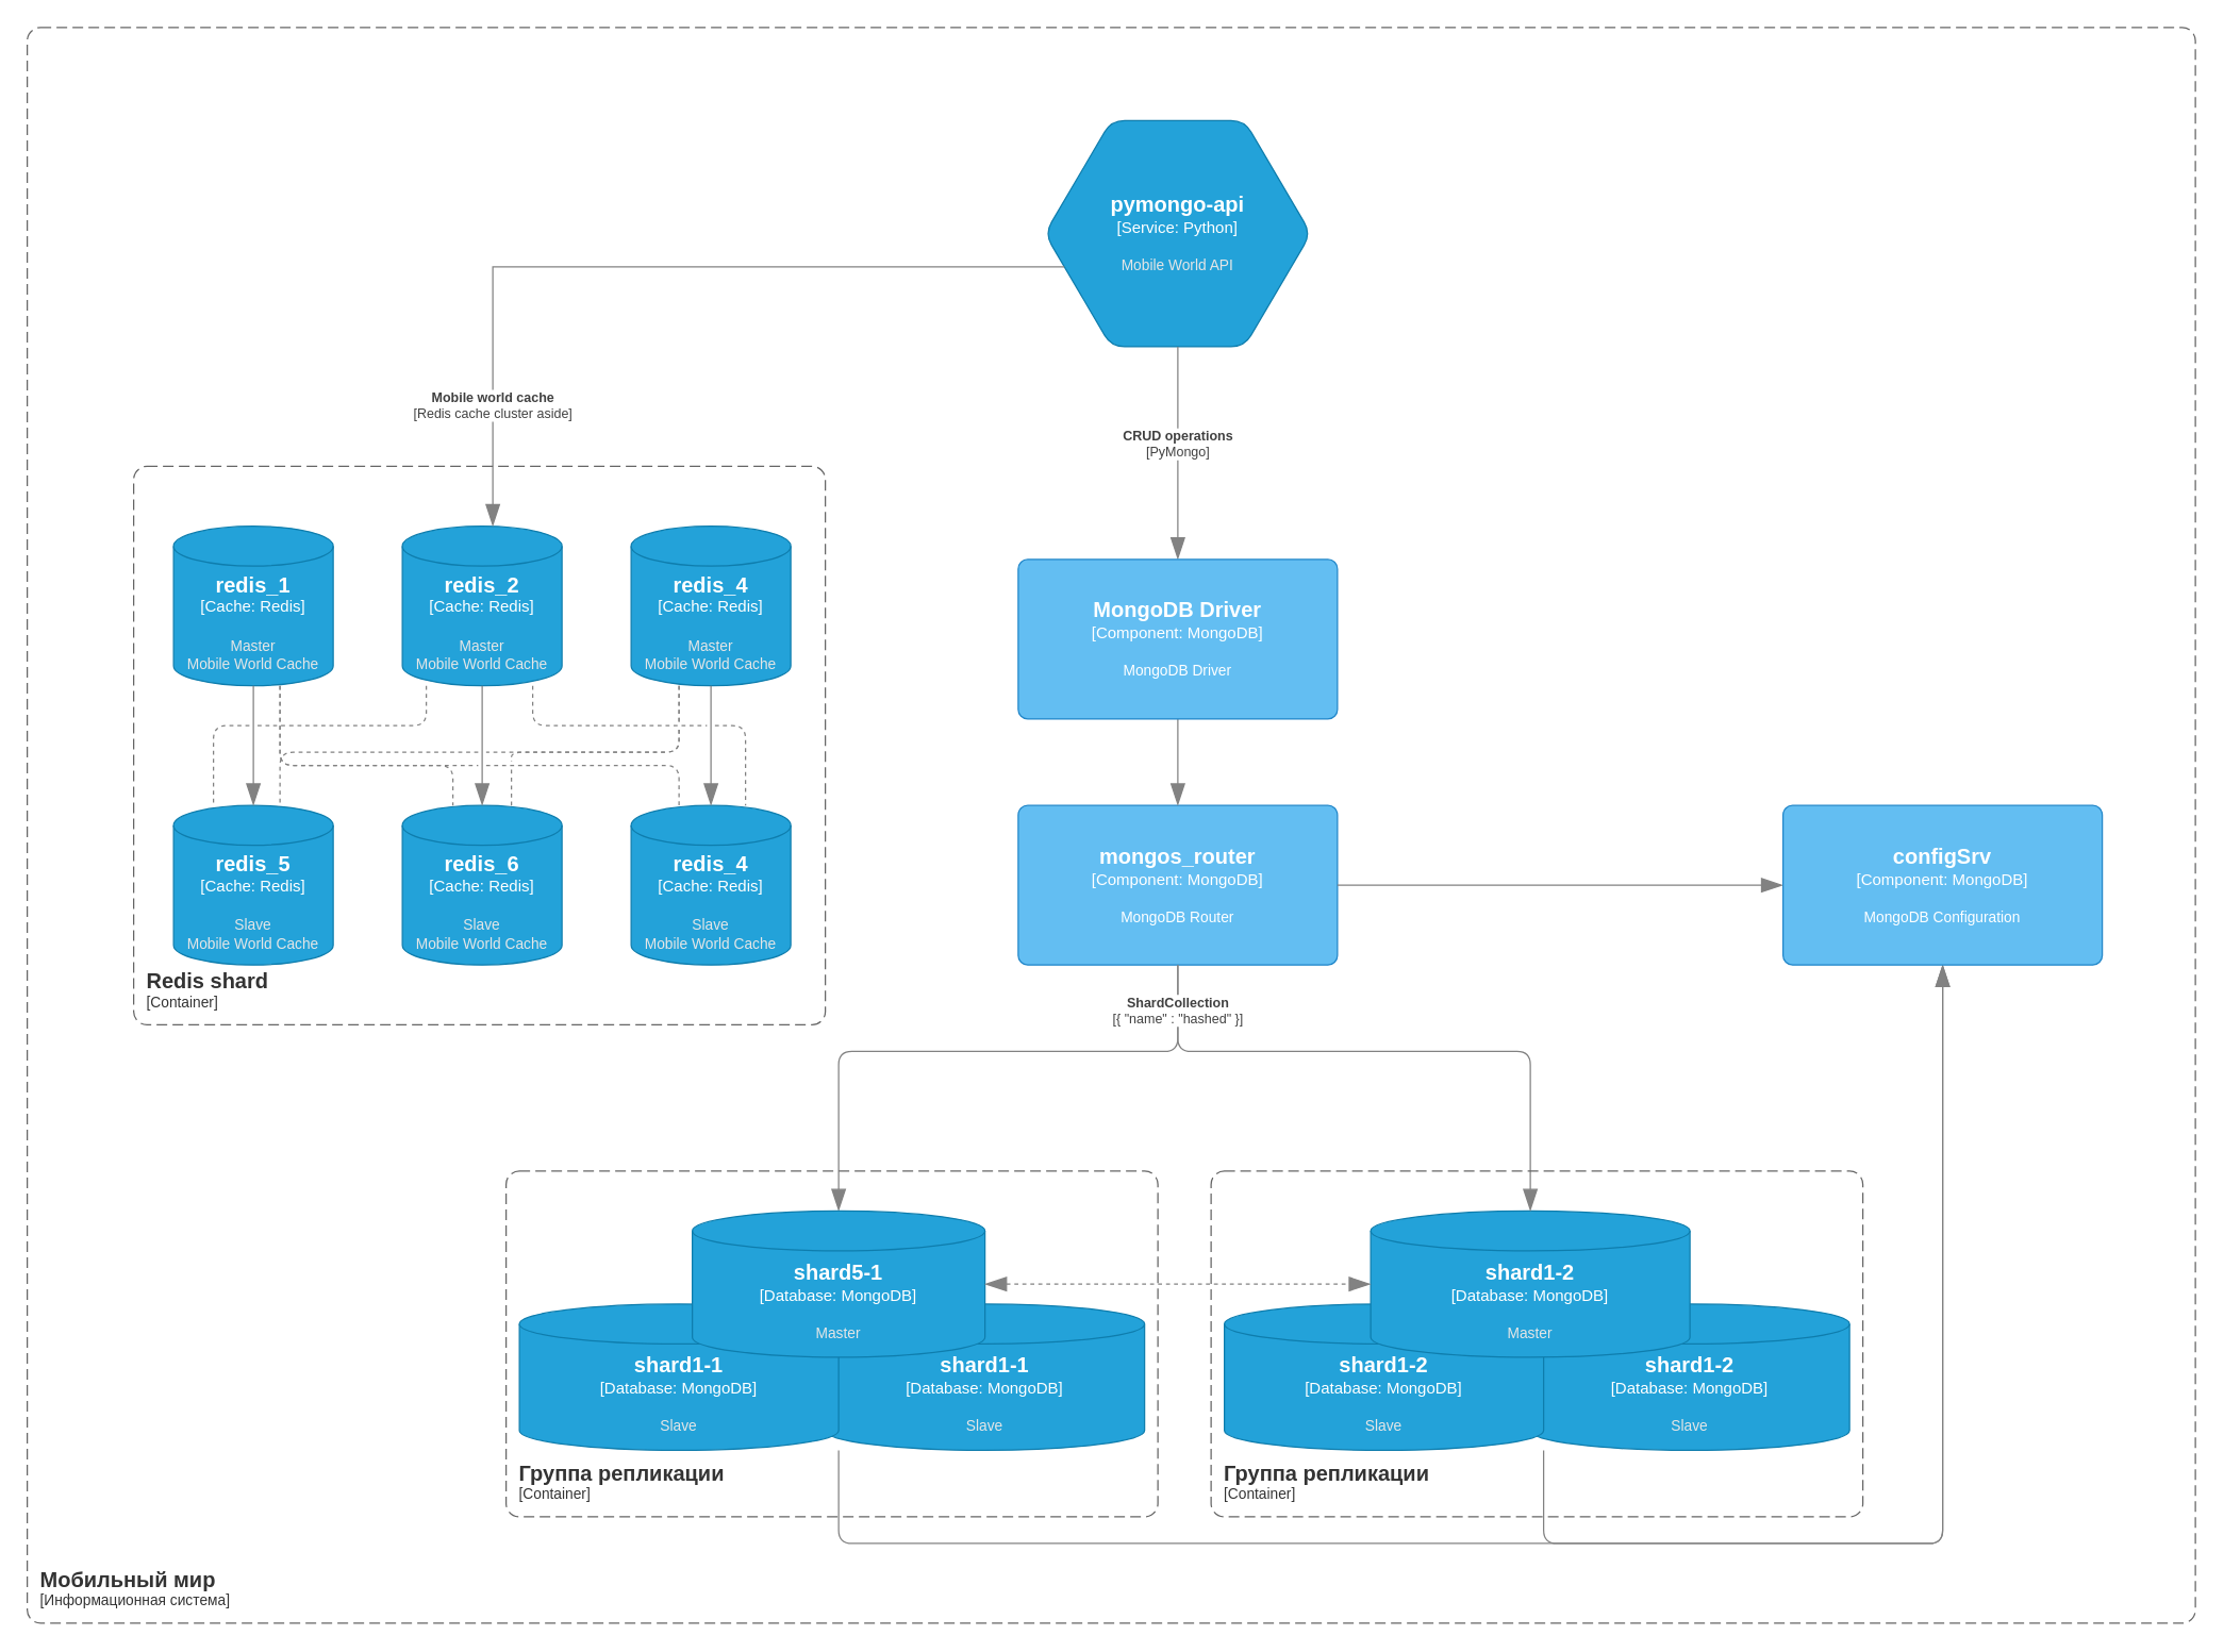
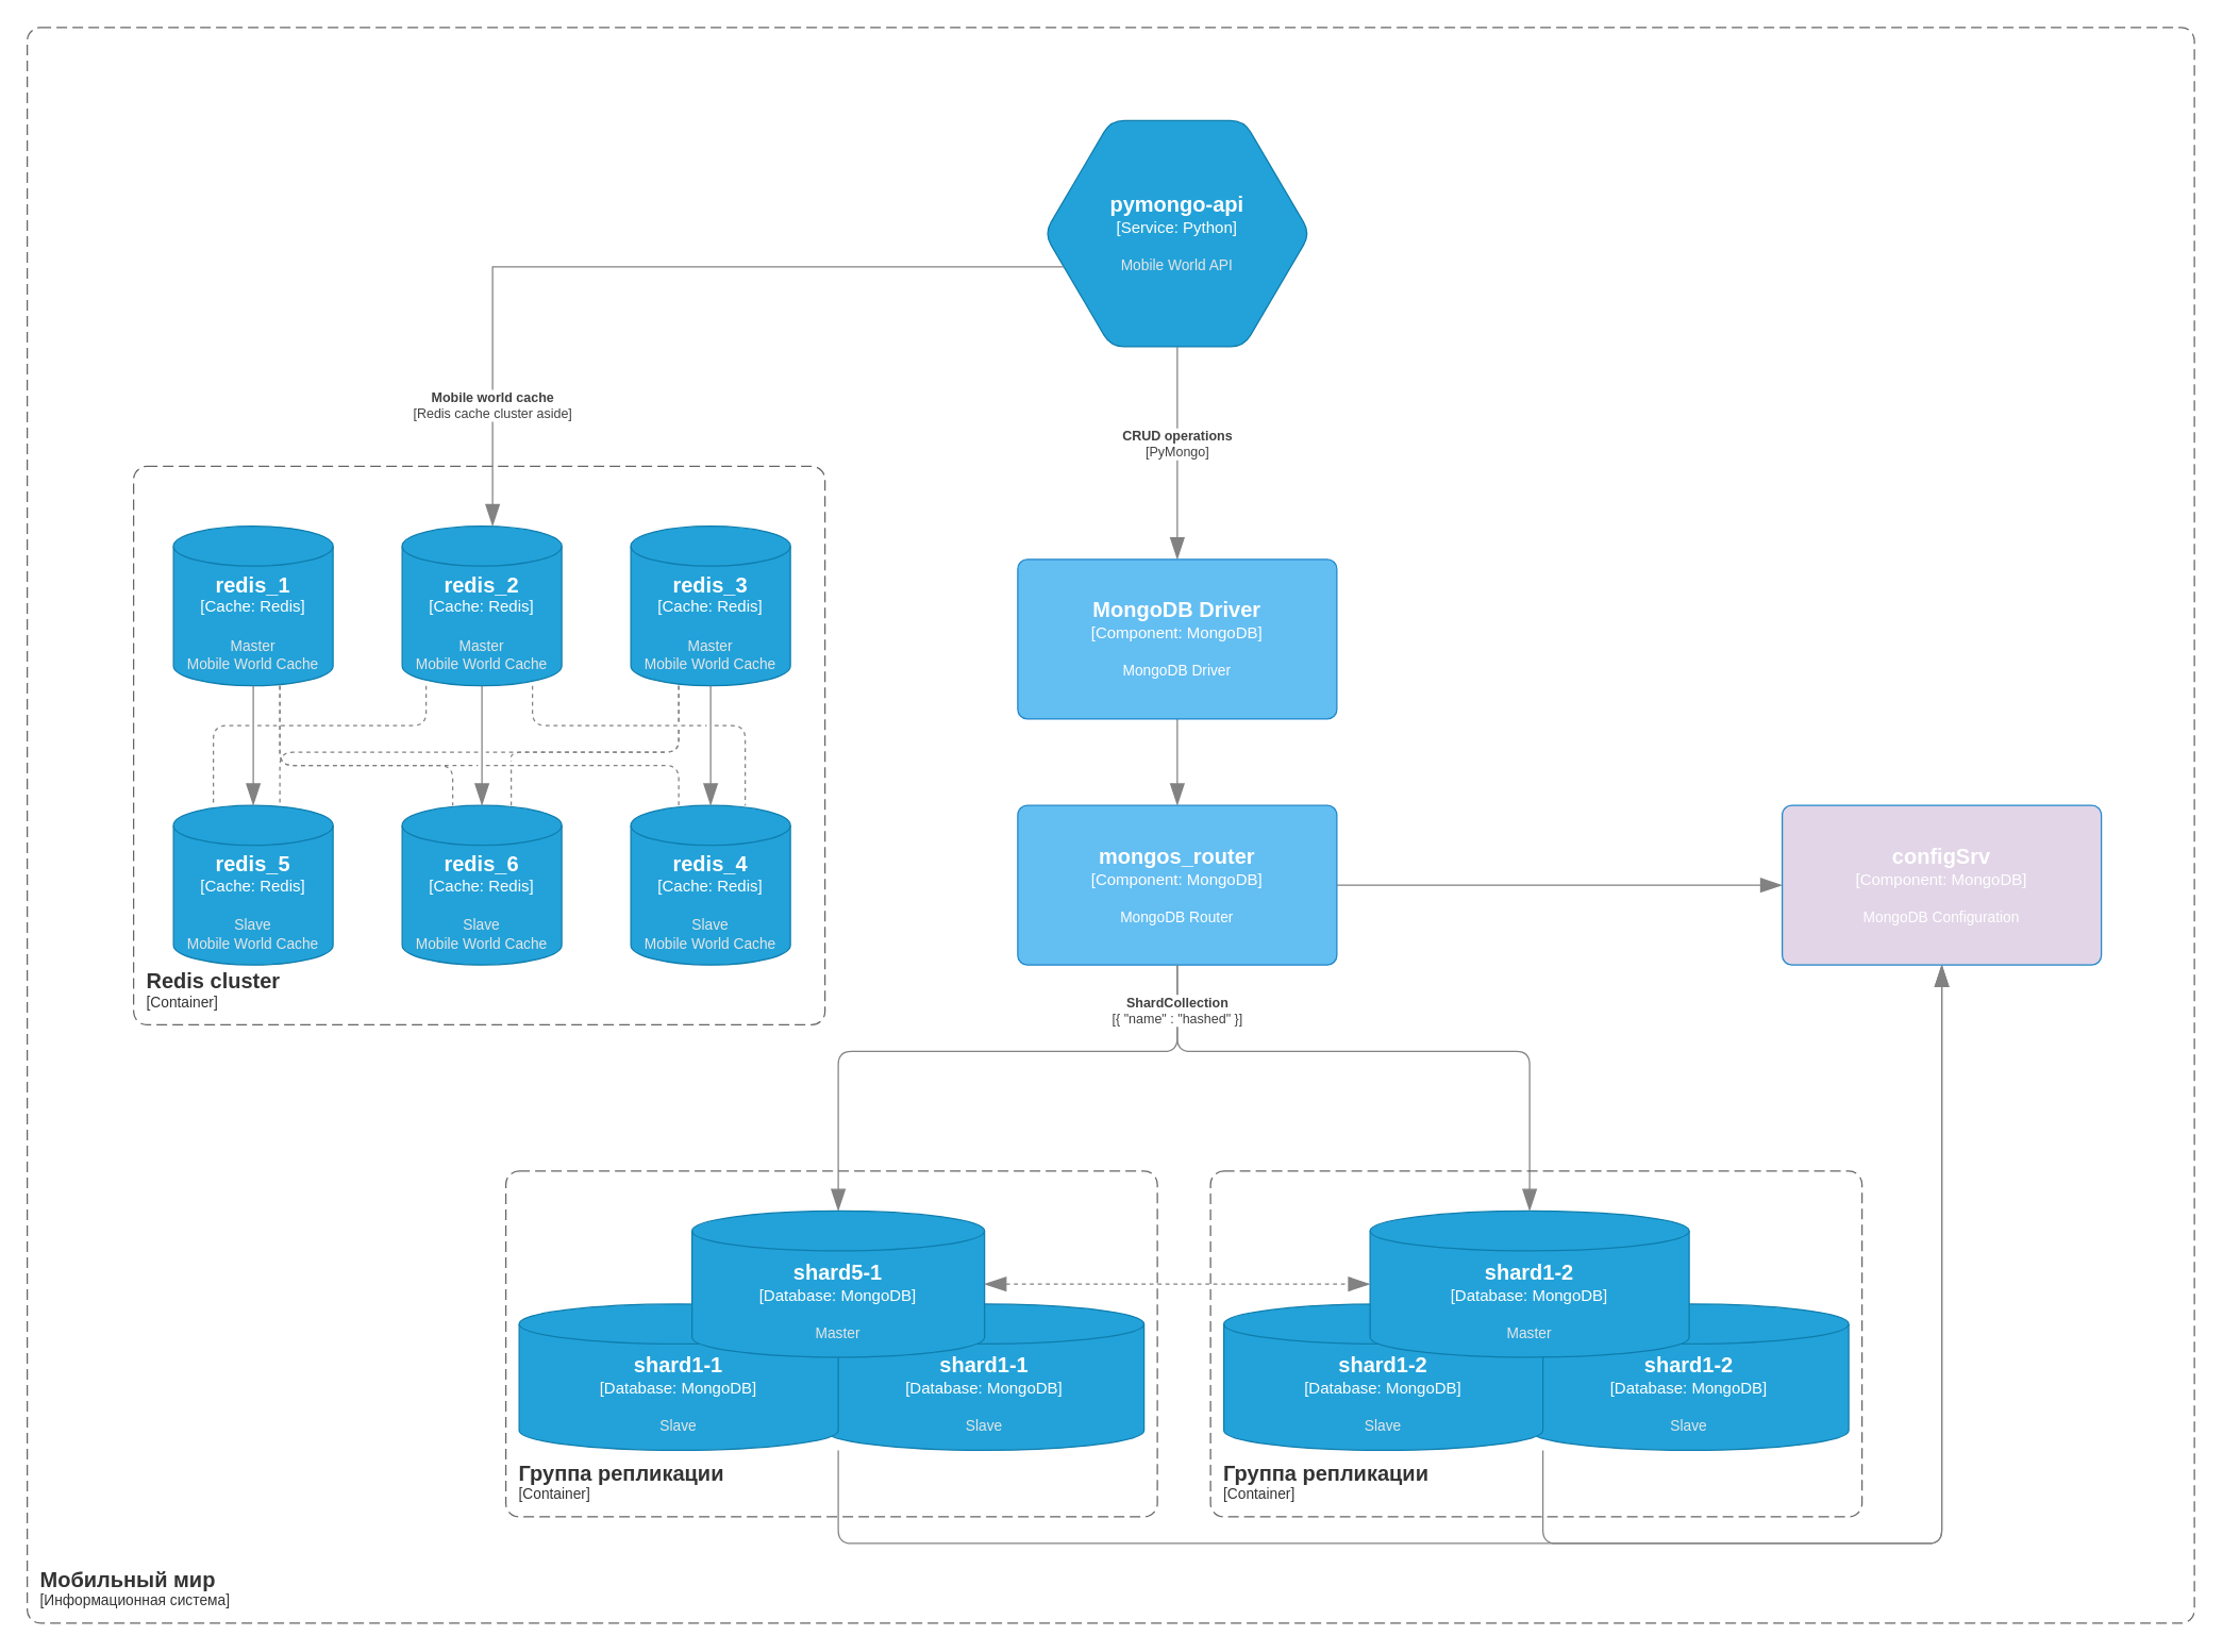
- <mxCell id="26" value="&lt;font style=&quot;font-size: 16px&quot;&gt;&lt;b&gt;redis_4&lt;/b&gt;&lt;/font&gt;&lt;div&gt;[Cache:&amp;nbsp;Redis]&lt;/div&gt;&lt;br&gt;&lt;div&gt;&lt;font style=&quot;font-size: 11px&quot;&gt;&lt;font color=&quot;#E6E6E6&quot;&gt;Master&#10;Mobile World Cache&lt;/font&gt;&lt;/div&gt;" style="shape=cylinder3;size=15;whiteSpace=wrap;html=1;boundedLbl=1;rounded=0;labelBackgroundColor=none;fillColor=#23A2D9;fontSize=12;fontColor=#ffffff;align=center;strokeColor=#0E7DAD;metaEdit=1;points=[[0.5,0,0],[1,0.25,0],[1,0.5,0],[1,0.75,0],[0.5,1,0],[0,0.75,0],[0,0.5,0],[0,0.25,0]];resizable=1;" vertex="1" parent="1"><mxGeometry x="474" y="395" width="120" height="120" as="geometry" /></mxCell>
+ <mxCell id="26" value="&lt;font style=&quot;font-size: 16px&quot;&gt;&lt;b&gt;redis_3&lt;/b&gt;&lt;/font&gt;&lt;div&gt;[Cache:&amp;nbsp;Redis]&lt;/div&gt;&lt;br&gt;&lt;div&gt;&lt;font style=&quot;font-size: 11px&quot;&gt;&lt;font color=&quot;#E6E6E6&quot;&gt;Master&#10;Mobile World Cache&lt;/font&gt;&lt;/div&gt;" style="shape=cylinder3;size=15;whiteSpace=wrap;html=1;boundedLbl=1;rounded=0;labelBackgroundColor=none;fillColor=#23A2D9;fontSize=12;fontColor=#ffffff;align=center;strokeColor=#0E7DAD;metaEdit=1;points=[[0.5,0,0],[1,0.25,0],[1,0.5,0],[1,0.75,0],[0.5,1,0],[0,0.75,0],[0,0.5,0],[0,0.25,0]];resizable=1;" vertex="1" parent="1"><mxGeometry x="474" y="395" width="120" height="120" as="geometry" /></mxCell>
- <mxCell id="20" value="&lt;font style=&quot;font-size: 16px&quot;&gt;&lt;b&gt;configSrv&lt;/b&gt;&lt;/font&gt;&lt;div&gt;[Component: MongoDB]&lt;/div&gt;&lt;br&gt;&lt;div&gt;&lt;font style=&quot;font-size: 11px&quot;&gt;MongoDB Configuration&lt;/font&gt;&lt;/div&gt;" style="rounded=1;whiteSpace=wrap;html=1;labelBackgroundColor=none;fillColor=#63BEF2;fontColor=#ffffff;align=center;arcSize=6;strokeColor=#2086C9;metaEdit=1;resizable=0;points=[[0.25,0,0],[0.5,0,0],[0.75,0,0],[1,0.25,0],[1,0.5,0],[1,0.75,0],[0.75,1,0],[0.5,1,0],[0.25,1,0],[0,0.75,0],[0,0.5,0],[0,0.25,0]];" parent="1" vertex="1"><mxGeometry x="1340" y="605" width="240" height="120" as="geometry" /></mxCell>
+ <mxCell id="20" value="&lt;font style=&quot;font-size: 16px&quot;&gt;&lt;b&gt;configSrv&lt;/b&gt;&lt;/font&gt;&lt;div&gt;[Component: MongoDB]&lt;/div&gt;&lt;br&gt;&lt;div&gt;&lt;font style=&quot;font-size: 11px&quot;&gt;MongoDB Configuration&lt;/font&gt;&lt;/div&gt;" style="rounded=1;whiteSpace=wrap;html=1;labelBackgroundColor=none;fillColor=#e1d5e7;fontColor=#ffffff;align=center;arcSize=6;strokeColor=#2086C9;metaEdit=1;resizable=0;points=[[0.25,0,0],[0.5,0,0],[0.75,0,0],[1,0.25,0],[1,0.5,0],[1,0.75,0],[0.75,1,0],[0.5,1,0],[0.25,1,0],[0,0.75,0],[0,0.5,0],[0,0.25,0]];" parent="1" vertex="1"><mxGeometry x="1340" y="605" width="240" height="120" as="geometry" /></mxCell>
- <mxCell id="41" value="&lt;font style=&quot;font-size: 16px&quot;&gt;&lt;b&gt;&lt;div style=&quot;text-align: left&quot;&gt;Redis shard&lt;/div&gt;&lt;/b&gt;&lt;/font&gt;&lt;div style=&quot;text-align: left&quot;&gt;[Container]&lt;/div&gt;" style="rounded=1;fontSize=11;whiteSpace=wrap;html=1;dashed=1;arcSize=20;fillColor=none;strokeColor=#666666;fontColor=#333333;labelBackgroundColor=none;align=left;verticalAlign=bottom;labelBorderColor=none;spacingTop=0;spacing=10;dashPattern=8 4;metaEdit=1;rotatable=0;perimeter=rectanglePerimeter;noLabel=0;labelPadding=0;allowArrows=0;connectable=0;expand=0;recursiveResize=0;editable=1;pointerEvents=0;absoluteArcSize=1;points=[[0.25,0,0],[0.5,0,0],[0.75,0,0],[1,0.25,0],[1,0.5,0],[1,0.75,0],[0.75,1,0],[0.5,1,0],[0.25,1,0],[0,0.75,0],[0,0.5,0],[0,0.25,0]];" vertex="1" parent="1"><mxGeometry x="100" y="350" width="520" height="420" as="geometry" /></mxCell>
+ <mxCell id="41" value="&lt;font style=&quot;font-size: 16px&quot;&gt;&lt;b&gt;&lt;div style=&quot;text-align: left&quot;&gt;Redis cluster&lt;/div&gt;&lt;/b&gt;&lt;/font&gt;&lt;div style=&quot;text-align: left&quot;&gt;[Container]&lt;/div&gt;" style="rounded=1;fontSize=11;whiteSpace=wrap;html=1;dashed=1;arcSize=20;fillColor=none;strokeColor=#666666;fontColor=#333333;labelBackgroundColor=none;align=left;verticalAlign=bottom;labelBorderColor=none;spacingTop=0;spacing=10;dashPattern=8 4;metaEdit=1;rotatable=0;perimeter=rectanglePerimeter;noLabel=0;labelPadding=0;allowArrows=0;connectable=0;expand=0;recursiveResize=0;editable=1;pointerEvents=0;absoluteArcSize=1;points=[[0.25,0,0],[0.5,0,0],[0.75,0,0],[1,0.25,0],[1,0.5,0],[1,0.75,0],[0.75,1,0],[0.5,1,0],[0.25,1,0],[0,0.75,0],[0,0.5,0],[0,0.25,0]];" vertex="1" parent="1"><mxGeometry x="100" y="350" width="520" height="420" as="geometry" /></mxCell>
